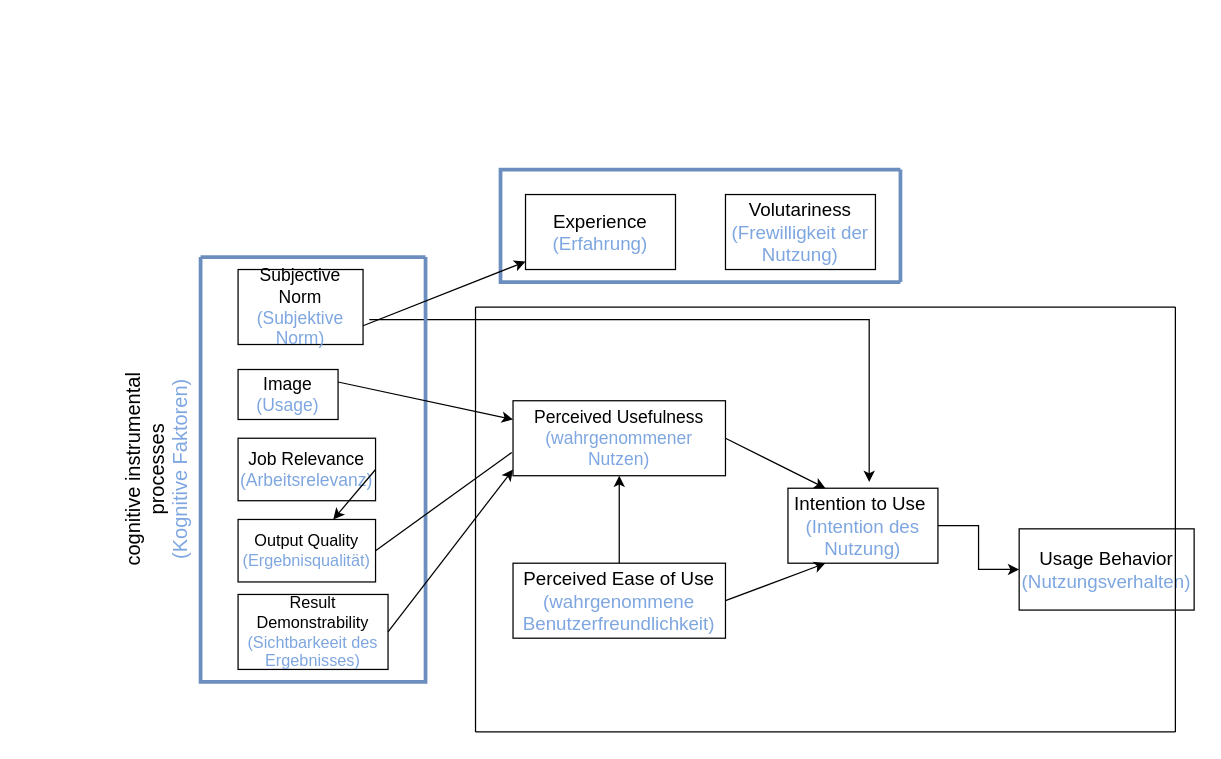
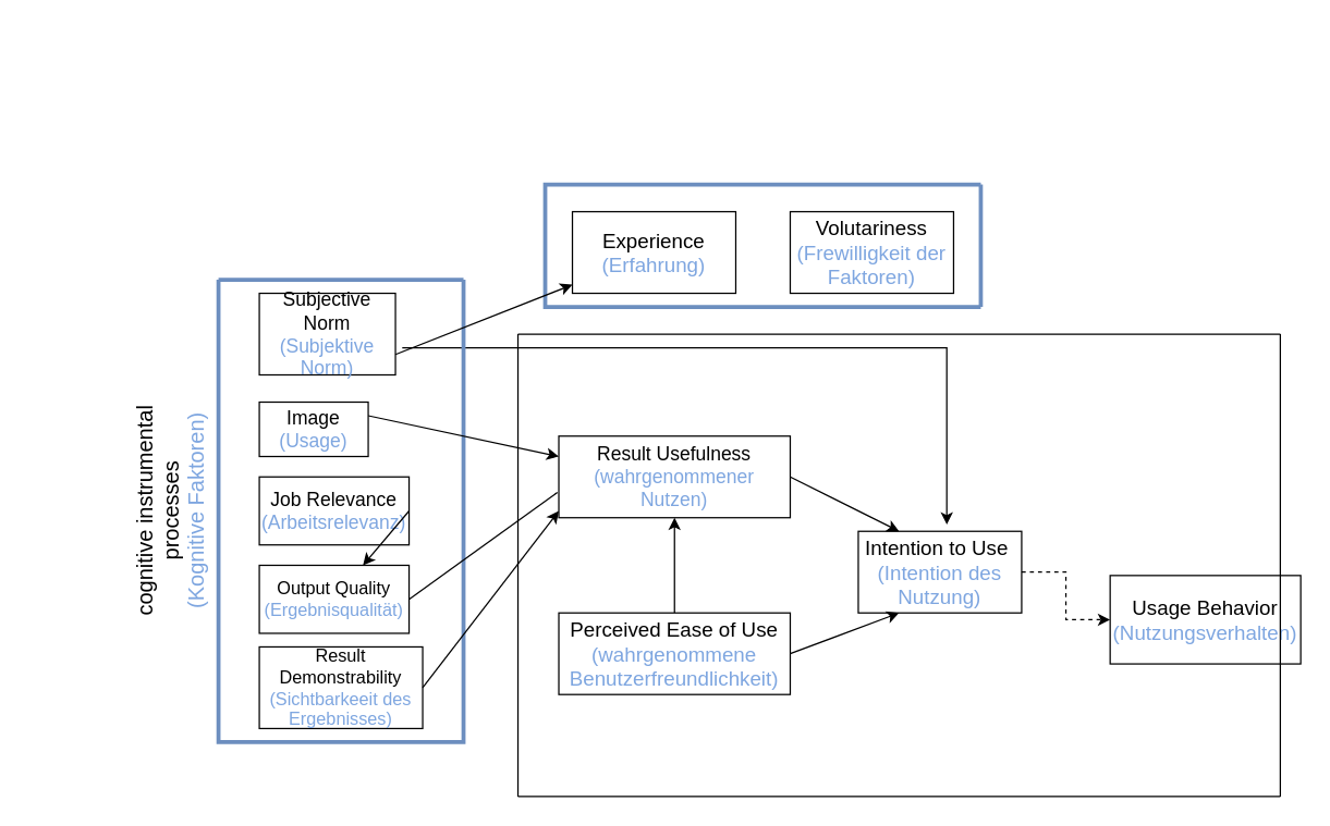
- <mxCell id="16" value="&lt;div&gt;&lt;font style=&quot;font-size: 15px;&quot;&gt;Volutariness&lt;br&gt;&lt;/font&gt;&lt;/div&gt;&lt;div&gt;&lt;span style=&quot;color: rgb(126, 166, 224);&quot;&gt;&lt;font style=&quot;font-size: 15px;&quot;&gt;(Frewilligkeit der Nutzung)&lt;/font&gt;&lt;/span&gt;&lt;br&gt;&lt;/div&gt;" style="rounded=0;whiteSpace=wrap;html=1;" vertex="1" parent="1"><mxGeometry x="580" y="155" width="120" height="60" as="geometry" /></mxCell>
+ <mxCell id="16" value="&lt;div&gt;&lt;font style=&quot;font-size: 15px;&quot;&gt;Volutariness&lt;br&gt;&lt;/font&gt;&lt;/div&gt;&lt;div&gt;&lt;span style=&quot;color: rgb(126, 166, 224);&quot;&gt;&lt;font style=&quot;font-size: 15px;&quot;&gt;(Frewilligkeit der Faktoren)&lt;/font&gt;&lt;/span&gt;&lt;br&gt;&lt;/div&gt;" style="rounded=0;whiteSpace=wrap;html=1;" vertex="1" parent="1"><mxGeometry x="580" y="155" width="120" height="60" as="geometry" /></mxCell>
- <mxCell id="2" value="&lt;div&gt;&lt;font style=&quot;font-size: 14px;&quot;&gt;Perceived Usefulness&lt;/font&gt;&lt;/div&gt;&lt;div&gt;&lt;font style=&quot;font-size: 14px;&quot; color=&quot;#7ea6e0&quot;&gt;(wahrgenommener Nutzen)&lt;/font&gt;&lt;/div&gt;" style="rounded=0;whiteSpace=wrap;html=1;" vertex="1" parent="1"><mxGeometry x="410" y="320" width="170" height="60" as="geometry" /></mxCell>
+ <mxCell id="2" value="&lt;div&gt;&lt;font style=&quot;font-size: 14px;&quot;&gt;Result Usefulness&lt;/font&gt;&lt;/div&gt;&lt;div&gt;&lt;font style=&quot;font-size: 14px;&quot; color=&quot;#7ea6e0&quot;&gt;(wahrgenommener Nutzen)&lt;/font&gt;&lt;/div&gt;" style="rounded=0;whiteSpace=wrap;html=1;" vertex="1" parent="1"><mxGeometry x="410" y="320" width="170" height="60" as="geometry" /></mxCell>
- <mxCell id="5" style="edgeStyle=orthogonalEdgeStyle;rounded=0;orthogonalLoop=1;jettySize=auto;html=1;entryX=0;entryY=0.5;entryDx=0;entryDy=0;" edge="1" parent="1" source="6" target="7"><mxGeometry relative="1" as="geometry" /></mxCell>
+ <mxCell id="5" style="edgeStyle=orthogonalEdgeStyle;rounded=0;orthogonalLoop=1;jettySize=auto;html=1;entryX=0;entryY=0.5;entryDx=0;entryDy=0;dashed=1;" edge="1" parent="1" source="6" target="7"><mxGeometry relative="1" as="geometry" /></mxCell>
